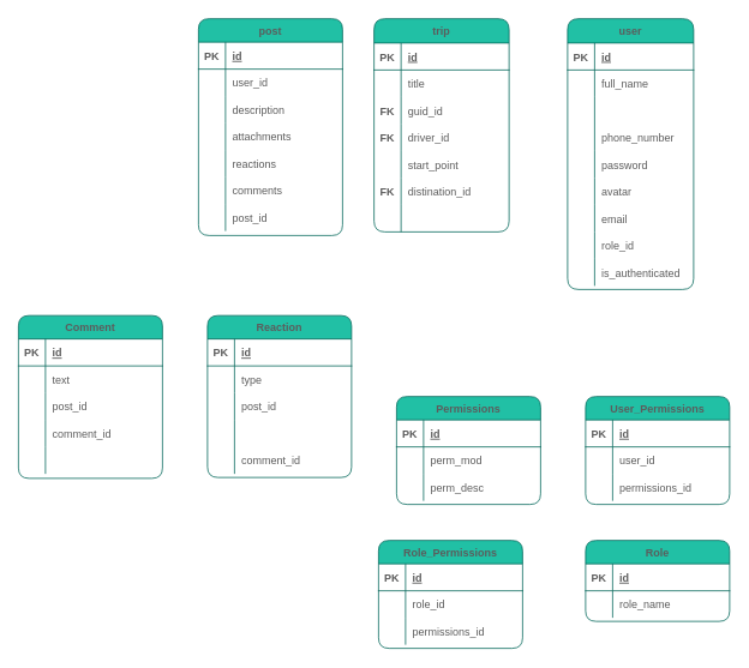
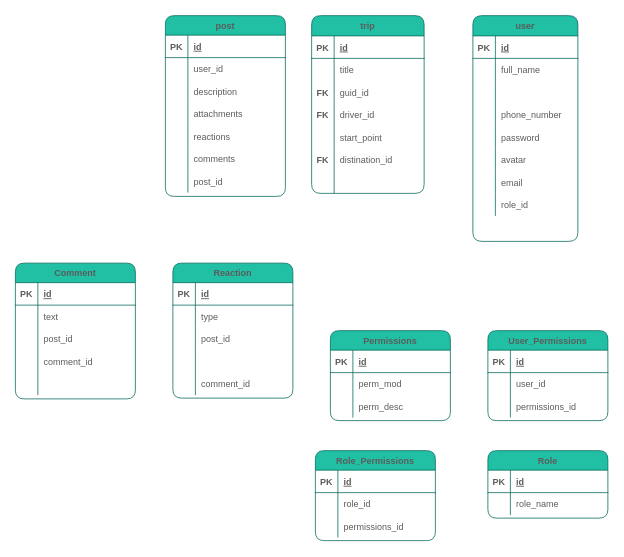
- <mxCell id="28" value="is_authenticated" style="shape=partialRectangle;overflow=hidden;connectable=0;fillColor=none;top=0;left=0;bottom=0;right=0;align=left;spacingLeft=6;strokeColor=#006658;fontColor=#5C5C5C;fontStyle=0" vertex="1" parent="26"><mxGeometry x="30" width="110" height="30" as="geometry"><mxRectangle width="110" height="30" as="alternateBounds" /></mxGeometry></mxCell>
